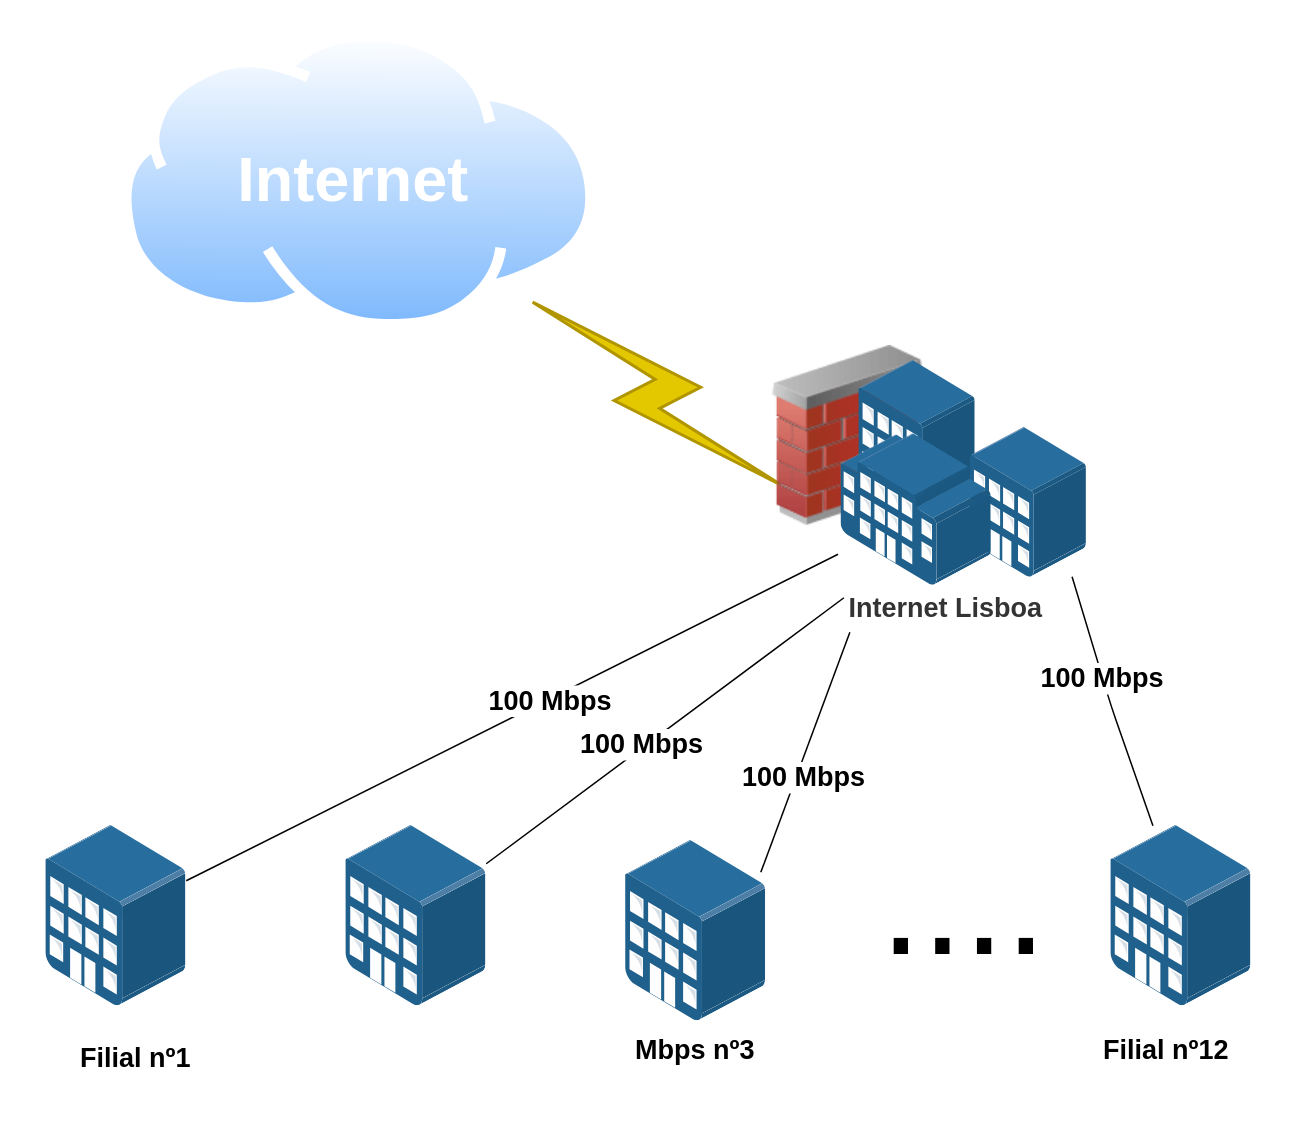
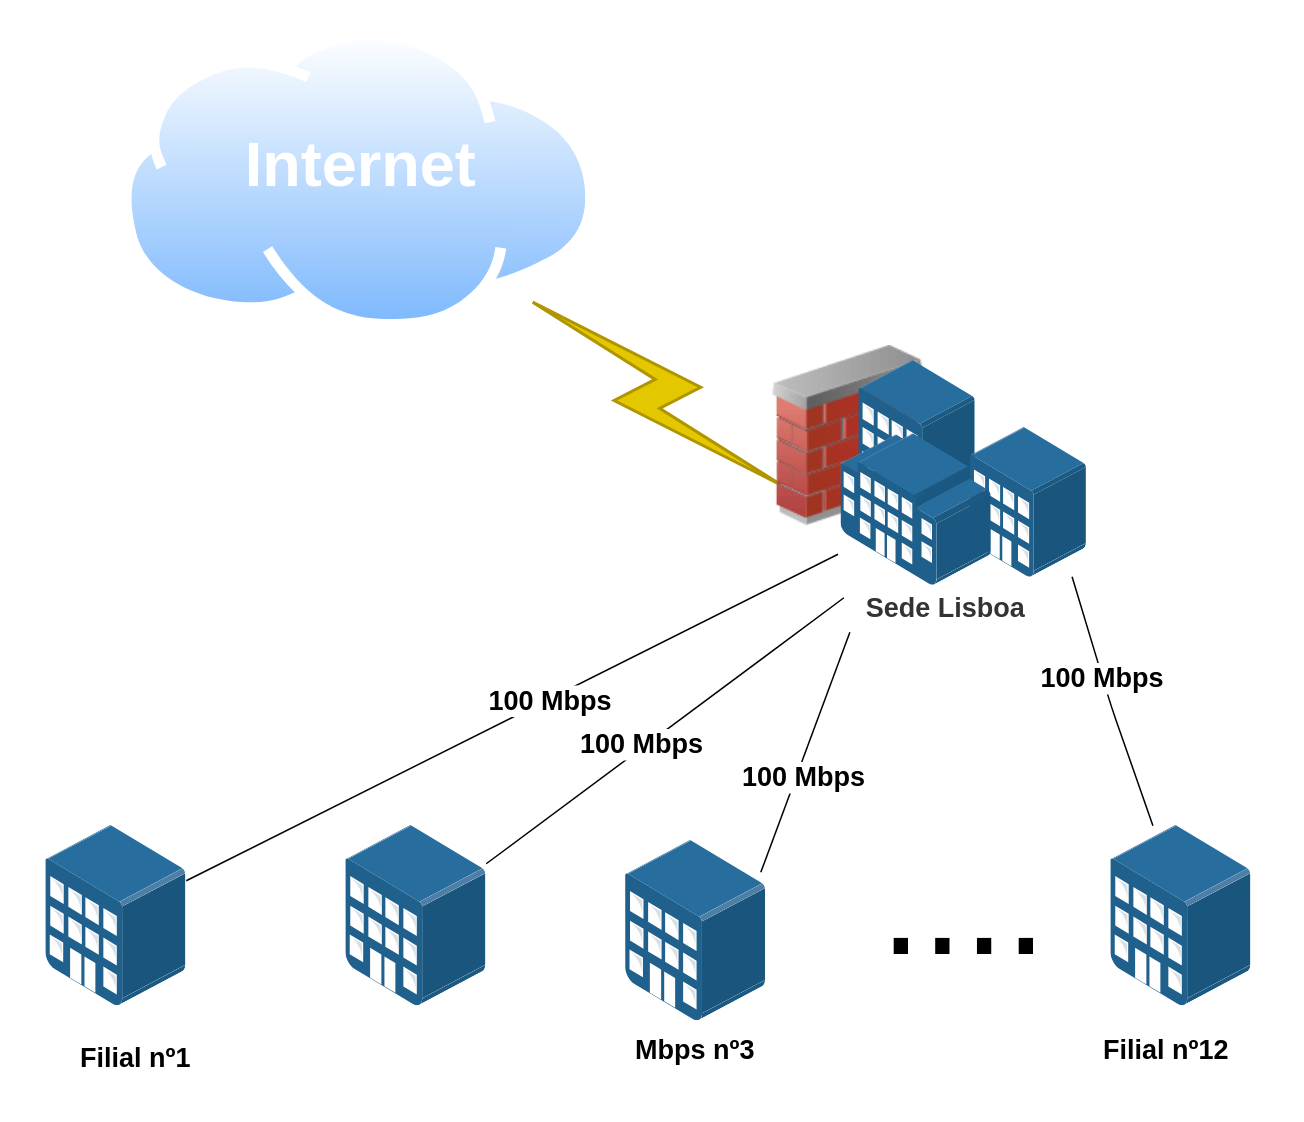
- <mxCell id="3" value="Internet" style="text;html=1;strokeColor=none;fillColor=none;align=center;verticalAlign=middle;whiteSpace=wrap;rounded=0;fontStyle=1;fontSize=42;fontColor=#FFFFFF;" parent="1" vertex="1"><mxGeometry x="160" y="85" width="150" height="70" as="geometry" /></mxCell>
+ <mxCell id="3" value="Internet" style="text;html=1;strokeColor=none;fillColor=none;align=center;verticalAlign=middle;whiteSpace=wrap;rounded=0;fontStyle=1;fontSize=42;fontColor=#FFFFFF;" parent="1" vertex="1"><mxGeometry x="165" y="75" width="150" height="70" as="geometry" /></mxCell>
- <mxCell id="11" value="&lt;font color=&quot;#333333&quot; style=&quot;font-size: 18px&quot;&gt;Internet Lisboa&lt;/font&gt;" style="text;html=1;strokeColor=none;fillColor=none;align=center;verticalAlign=middle;whiteSpace=wrap;rounded=0;labelBackgroundColor=none;fontSize=18;fontColor=#FFFFFF;fontStyle=1" parent="1" vertex="1"><mxGeometry x="540" y="390" width="180" height="30" as="geometry" /></mxCell>
+ <mxCell id="11" value="&lt;font color=&quot;#333333&quot; style=&quot;font-size: 18px&quot;&gt;Sede Lisboa&lt;/font&gt;" style="text;html=1;strokeColor=none;fillColor=none;align=center;verticalAlign=middle;whiteSpace=wrap;rounded=0;labelBackgroundColor=none;fontSize=18;fontColor=#FFFFFF;fontStyle=1" parent="1" vertex="1"><mxGeometry x="540" y="390" width="180" height="30" as="geometry" /></mxCell>
